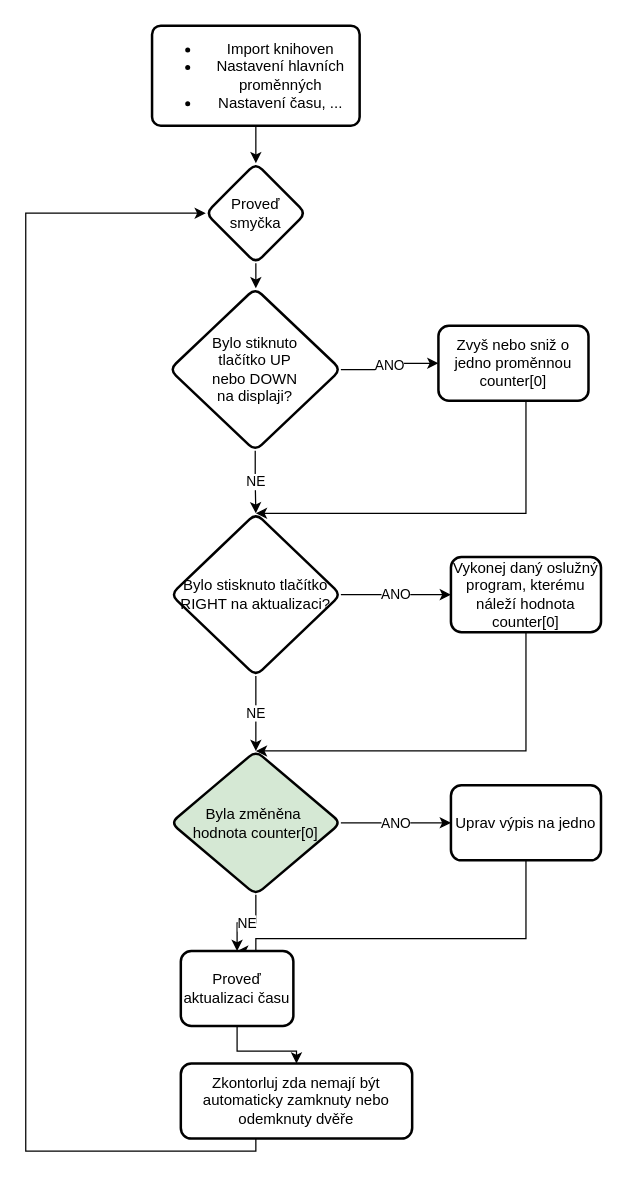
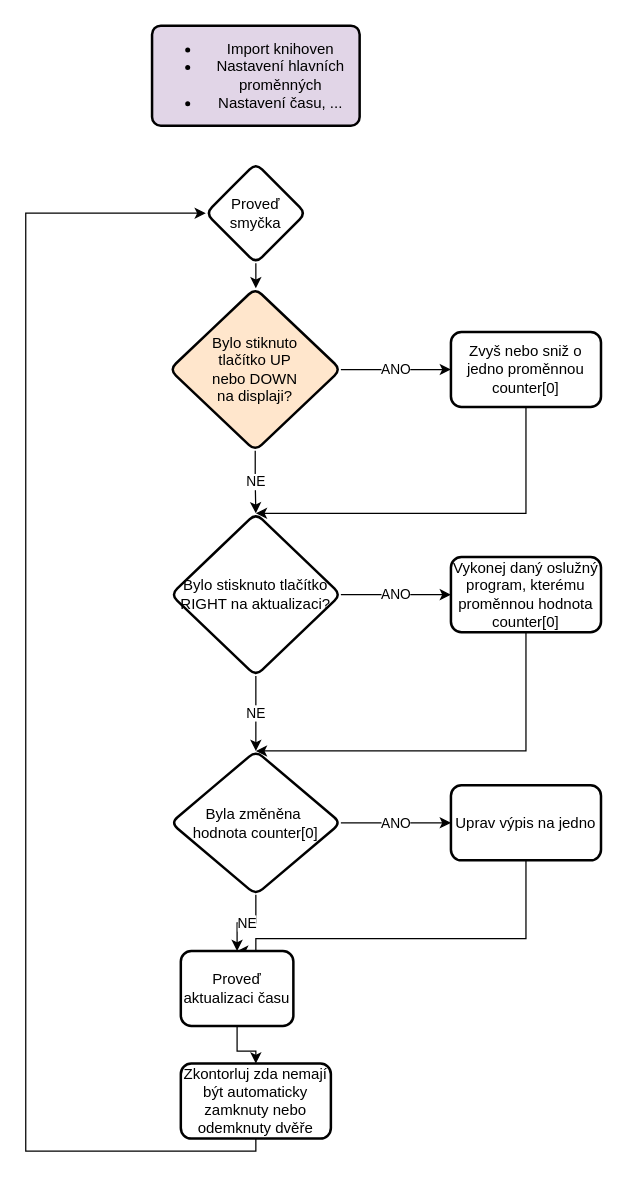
- <mxCell id="3" value="&lt;ul&gt;&lt;li&gt;Import knihoven&lt;/li&gt;&lt;li&gt;Nastavení hlavních proměnných&lt;/li&gt;&lt;li&gt;Nastavení času, ...&lt;/li&gt;&lt;/ul&gt;" style="rounded=1;whiteSpace=wrap;html=1;absoluteArcSize=1;arcSize=14;strokeWidth=2;" vertex="1" parent="1"><mxGeometry x="121" y="20" width="166" height="80" as="geometry" /></mxCell>
+ <mxCell id="3" value="&lt;ul&gt;&lt;li&gt;Import knihoven&lt;/li&gt;&lt;li&gt;Nastavení hlavních proměnných&lt;/li&gt;&lt;li&gt;Nastavení času, ...&lt;/li&gt;&lt;/ul&gt;" style="rounded=1;whiteSpace=wrap;html=1;absoluteArcSize=1;arcSize=14;strokeWidth=2;fillColor=#e1d5e7;" vertex="1" parent="1"><mxGeometry x="121" y="20" width="166" height="80" as="geometry" /></mxCell>
- <mxCell id="2" value="" style="edgeStyle=orthogonalEdgeStyle;rounded=0;orthogonalLoop=1;jettySize=auto;html=1;" edge="1" parent="1" source="3" target="5"><mxGeometry relative="1" as="geometry" /></mxCell>
- <mxCell id="10" value="Zvyš nebo sniž o jedno proměnnou&lt;br&gt;counter[0]" style="whiteSpace=wrap;html=1;rounded=1;arcSize=14;strokeWidth=2;" vertex="1" parent="1"><mxGeometry x="350" y="260" width="120" height="60" as="geometry" /></mxCell>
+ <mxCell id="10" value="Zvyš nebo sniž o jedno proměnnou&lt;br&gt;counter[0]" style="whiteSpace=wrap;html=1;rounded=1;arcSize=14;strokeWidth=2;" vertex="1" parent="1"><mxGeometry x="360" y="265" width="120" height="60" as="geometry" /></mxCell>
- <mxCell id="8" value="Bylo stiknuto&lt;br&gt;tlačítko UP&lt;br&gt;nebo DOWN&lt;br&gt;na displaji?" style="rhombus;whiteSpace=wrap;html=1;rounded=1;arcSize=14;strokeWidth=2;" vertex="1" parent="1"><mxGeometry x="135" y="230" width="137" height="130" as="geometry" /></mxCell>
+ <mxCell id="8" value="Bylo stiknuto&lt;br&gt;tlačítko UP&lt;br&gt;nebo DOWN&lt;br&gt;na displaji?" style="rhombus;whiteSpace=wrap;html=1;rounded=1;arcSize=14;strokeWidth=2;fillColor=#ffe6cc;" vertex="1" parent="1"><mxGeometry x="135" y="230" width="137" height="130" as="geometry" /></mxCell>
- <mxCell id="15" value="Vykonej daný oslužný program, kterému náleží hodnota counter[0]" style="whiteSpace=wrap;html=1;rounded=1;arcSize=14;strokeWidth=2;" vertex="1" parent="1"><mxGeometry x="360" y="445" width="120" height="60" as="geometry" /></mxCell>
+ <mxCell id="15" value="Vykonej daný oslužný program, kterému proměnnou hodnota counter[0]" style="whiteSpace=wrap;html=1;rounded=1;arcSize=14;strokeWidth=2;" vertex="1" parent="1"><mxGeometry x="360" y="445" width="120" height="60" as="geometry" /></mxCell>
- <mxCell id="18" value="Byla změněna&amp;nbsp;&lt;br&gt;hodnota counter[0]" style="rhombus;whiteSpace=wrap;html=1;rounded=1;arcSize=14;strokeWidth=2;fillColor=#d5e8d4;" vertex="1" parent="1"><mxGeometry x="136" y="600" width="136" height="115" as="geometry" /></mxCell>
+ <mxCell id="18" value="Byla změněna&amp;nbsp;&lt;br&gt;hodnota counter[0]" style="rhombus;whiteSpace=wrap;html=1;rounded=1;arcSize=14;strokeWidth=2;" vertex="1" parent="1"><mxGeometry x="136" y="600" width="136" height="115" as="geometry" /></mxCell>
- <mxCell id="24" value="Zkontorluj zda nemají být automaticky zamknuty nebo odemknuty dvěře" style="whiteSpace=wrap;html=1;rounded=1;arcSize=14;strokeWidth=2;" vertex="1" parent="1"><mxGeometry x="144" y="850" width="185" height="60" as="geometry" /></mxCell>
+ <mxCell id="24" value="Zkontorluj zda nemají být automaticky zamknuty nebo odemknuty dvěře" style="whiteSpace=wrap;html=1;rounded=1;arcSize=14;strokeWidth=2;" vertex="1" parent="1"><mxGeometry x="144" y="850" width="120" height="60" as="geometry" /></mxCell>
